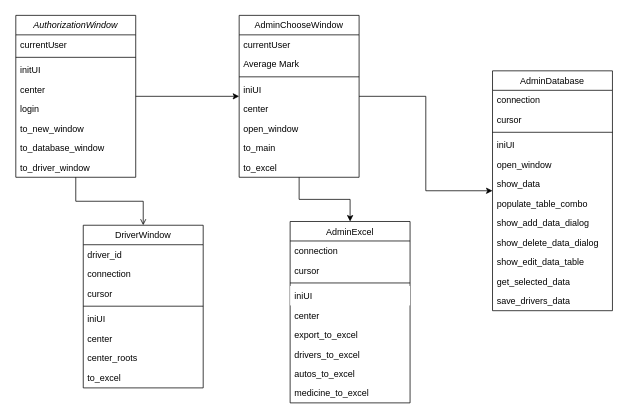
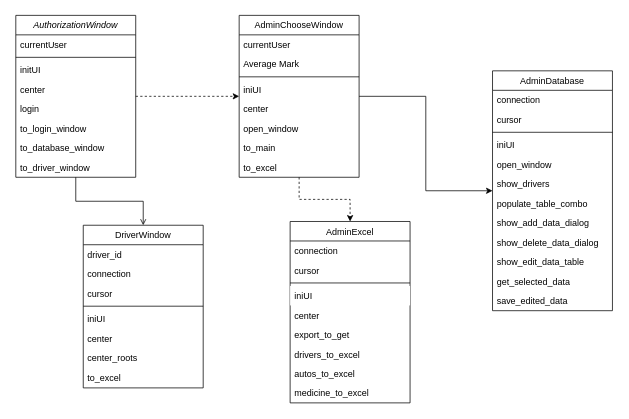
- <mxCell id="52" style="edgeStyle=orthogonalEdgeStyle;rounded=0;orthogonalLoop=1;jettySize=auto;html=1;" edge="1" parent="1" source="2" target="11"><mxGeometry relative="1" as="geometry" /></mxCell>
+ <mxCell id="52" style="edgeStyle=orthogonalEdgeStyle;rounded=0;orthogonalLoop=1;jettySize=auto;html=1;dashed=1;" edge="1" parent="1" source="2" target="11"><mxGeometry relative="1" as="geometry" /></mxCell>
- <mxCell id="8" value="to_new_window" style="text;align=left;verticalAlign=top;spacingLeft=4;spacingRight=4;overflow=hidden;rotatable=0;points=[[0,0.5],[1,0.5]];portConstraint=eastwest;" vertex="1" parent="2"><mxGeometry y="138" width="160" height="26" as="geometry" /></mxCell>
+ <mxCell id="8" value="to_login_window" style="text;align=left;verticalAlign=top;spacingLeft=4;spacingRight=4;overflow=hidden;rotatable=0;points=[[0,0.5],[1,0.5]];portConstraint=eastwest;" vertex="1" parent="2"><mxGeometry y="138" width="160" height="26" as="geometry" /></mxCell>
- <mxCell id="26" value="show_data" style="text;align=left;verticalAlign=top;spacingLeft=4;spacingRight=4;overflow=hidden;rotatable=0;points=[[0,0.5],[1,0.5]];portConstraint=eastwest;" vertex="1" parent="20"><mxGeometry y="138" width="160" height="26" as="geometry" /></mxCell>
+ <mxCell id="26" value="show_drivers" style="text;align=left;verticalAlign=top;spacingLeft=4;spacingRight=4;overflow=hidden;rotatable=0;points=[[0,0.5],[1,0.5]];portConstraint=eastwest;" vertex="1" parent="20"><mxGeometry y="138" width="160" height="26" as="geometry" /></mxCell>
- <mxCell id="55" style="edgeStyle=orthogonalEdgeStyle;rounded=0;orthogonalLoop=1;jettySize=auto;html=1;" edge="1" parent="1" source="11" target="33"><mxGeometry relative="1" as="geometry" /></mxCell>
+ <mxCell id="55" style="edgeStyle=orthogonalEdgeStyle;rounded=0;orthogonalLoop=1;jettySize=auto;html=1;dashed=1;" edge="1" parent="1" source="11" target="33"><mxGeometry relative="1" as="geometry" /></mxCell>
- <mxCell id="32" value="save_drivers_data" style="text;align=left;verticalAlign=top;spacingLeft=4;spacingRight=4;overflow=hidden;rotatable=0;points=[[0,0.5],[1,0.5]];portConstraint=eastwest;" vertex="1" parent="20"><mxGeometry y="294" width="160" height="26" as="geometry" /></mxCell>
+ <mxCell id="32" value="save_edited_data" style="text;align=left;verticalAlign=top;spacingLeft=4;spacingRight=4;overflow=hidden;rotatable=0;points=[[0,0.5],[1,0.5]];portConstraint=eastwest;" vertex="1" parent="20"><mxGeometry y="294" width="160" height="26" as="geometry" /></mxCell>
- <mxCell id="39" value="export_to_excel" style="text;align=left;verticalAlign=top;spacingLeft=4;spacingRight=4;overflow=hidden;rotatable=0;points=[[0,0.5],[1,0.5]];portConstraint=eastwest;" vertex="1" parent="33"><mxGeometry y="138" width="160" height="26" as="geometry" /></mxCell>
+ <mxCell id="39" value="export_to_get" style="text;align=left;verticalAlign=top;spacingLeft=4;spacingRight=4;overflow=hidden;rotatable=0;points=[[0,0.5],[1,0.5]];portConstraint=eastwest;" vertex="1" parent="33"><mxGeometry y="138" width="160" height="26" as="geometry" /></mxCell>
